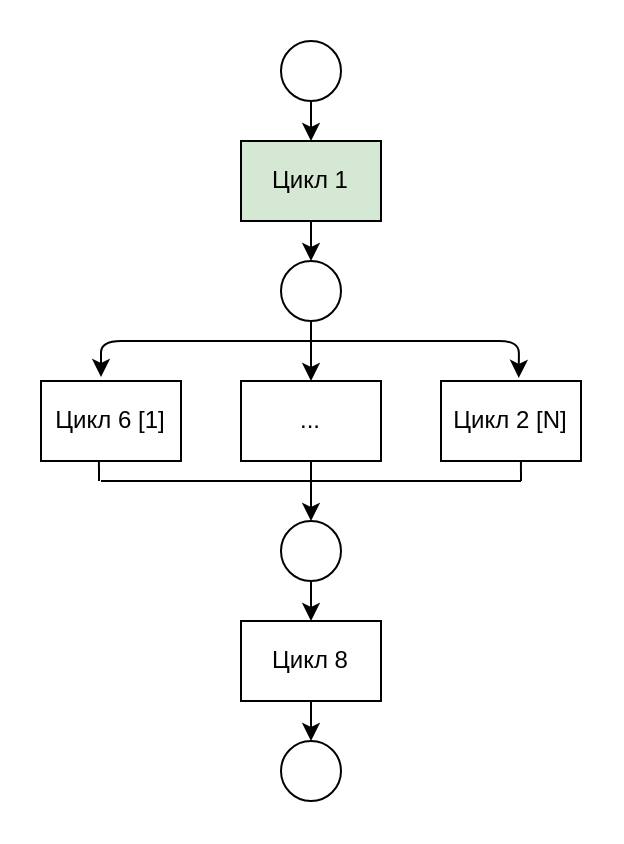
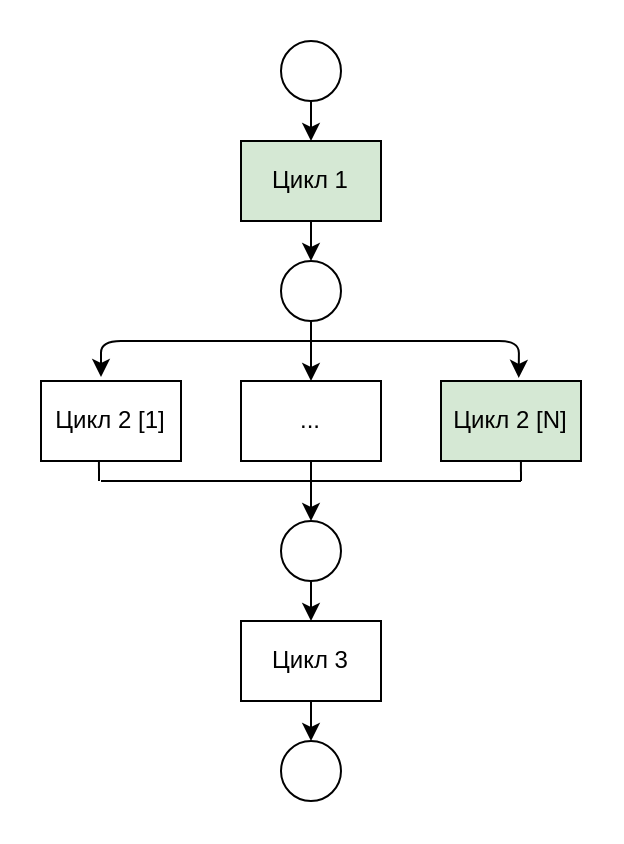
- <mxCell id="3" value="Цикл 6 [1]" style="rounded=0;whiteSpace=wrap;html=1;" vertex="1" parent="1"><mxGeometry x="20" y="190" width="70" height="40" as="geometry" /></mxCell>
+ <mxCell id="3" value="Цикл 2 [1]" style="rounded=0;whiteSpace=wrap;html=1;" vertex="1" parent="1"><mxGeometry x="20" y="190" width="70" height="40" as="geometry" /></mxCell>
- <mxCell id="5" value="Цикл 2 [N]" style="rounded=0;whiteSpace=wrap;html=1;" vertex="1" parent="1"><mxGeometry x="220" y="190" width="70" height="40" as="geometry" /></mxCell>
+ <mxCell id="5" value="Цикл 2 [N]" style="rounded=0;whiteSpace=wrap;html=1;fillColor=#d5e8d4;" vertex="1" parent="1"><mxGeometry x="220" y="190" width="70" height="40" as="geometry" /></mxCell>
- <mxCell id="14" value="Цикл 8" style="rounded=0;whiteSpace=wrap;html=1;" vertex="1" parent="1"><mxGeometry x="120" y="310" width="70" height="40" as="geometry" /></mxCell>
+ <mxCell id="14" value="Цикл 3" style="rounded=0;whiteSpace=wrap;html=1;" vertex="1" parent="1"><mxGeometry x="120" y="310" width="70" height="40" as="geometry" /></mxCell>
